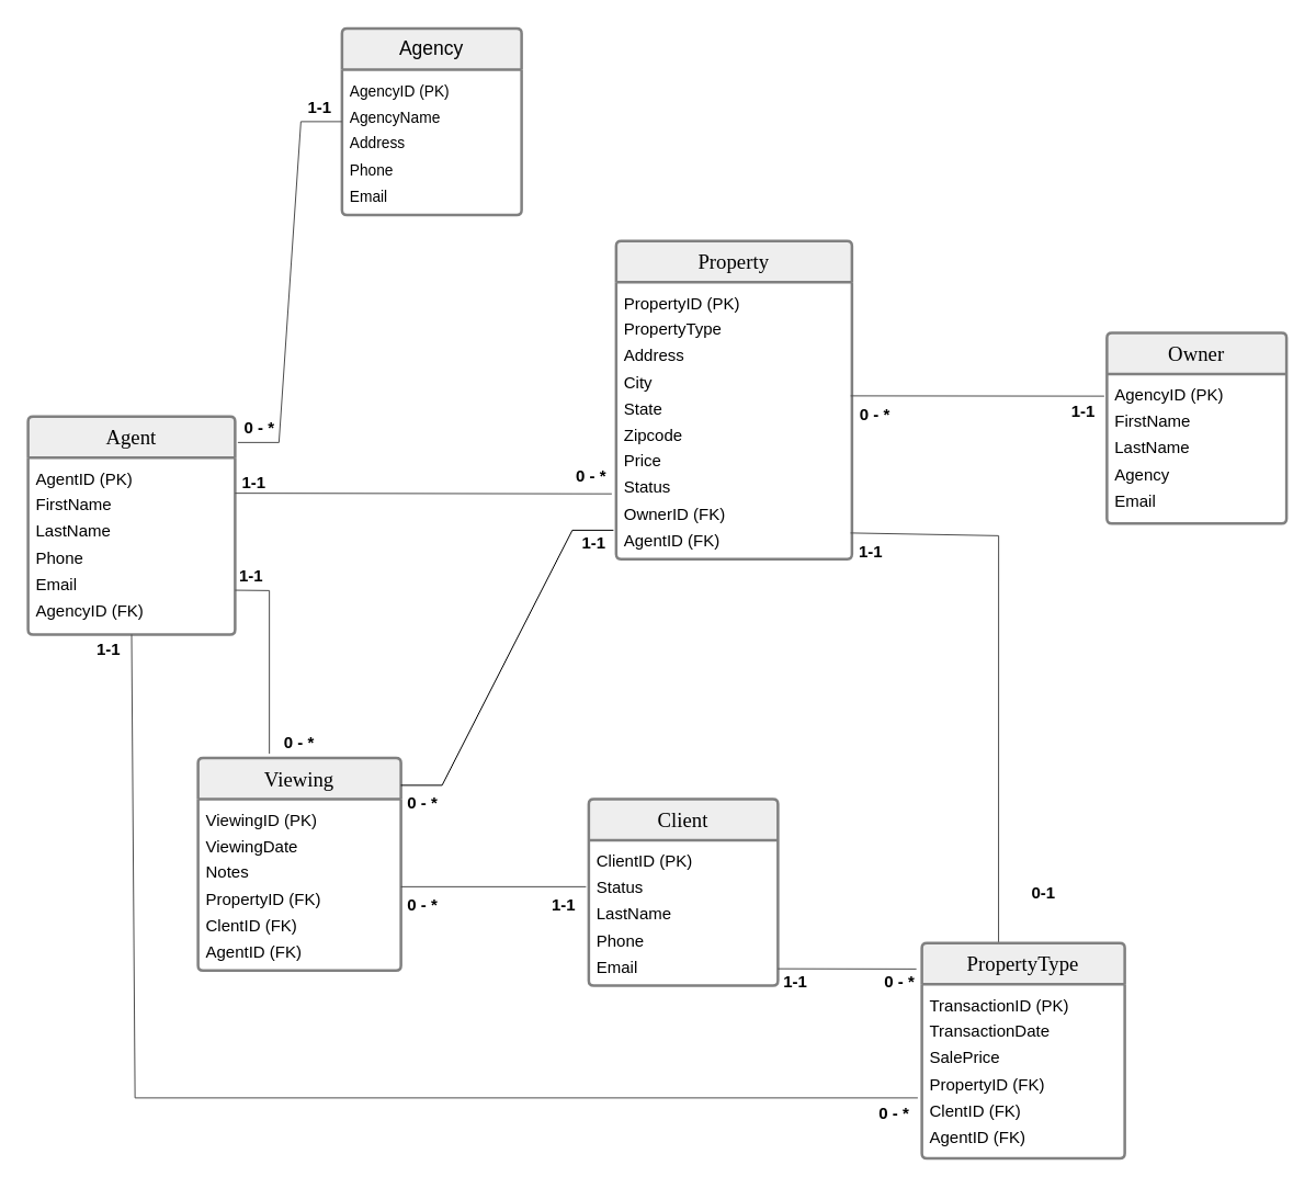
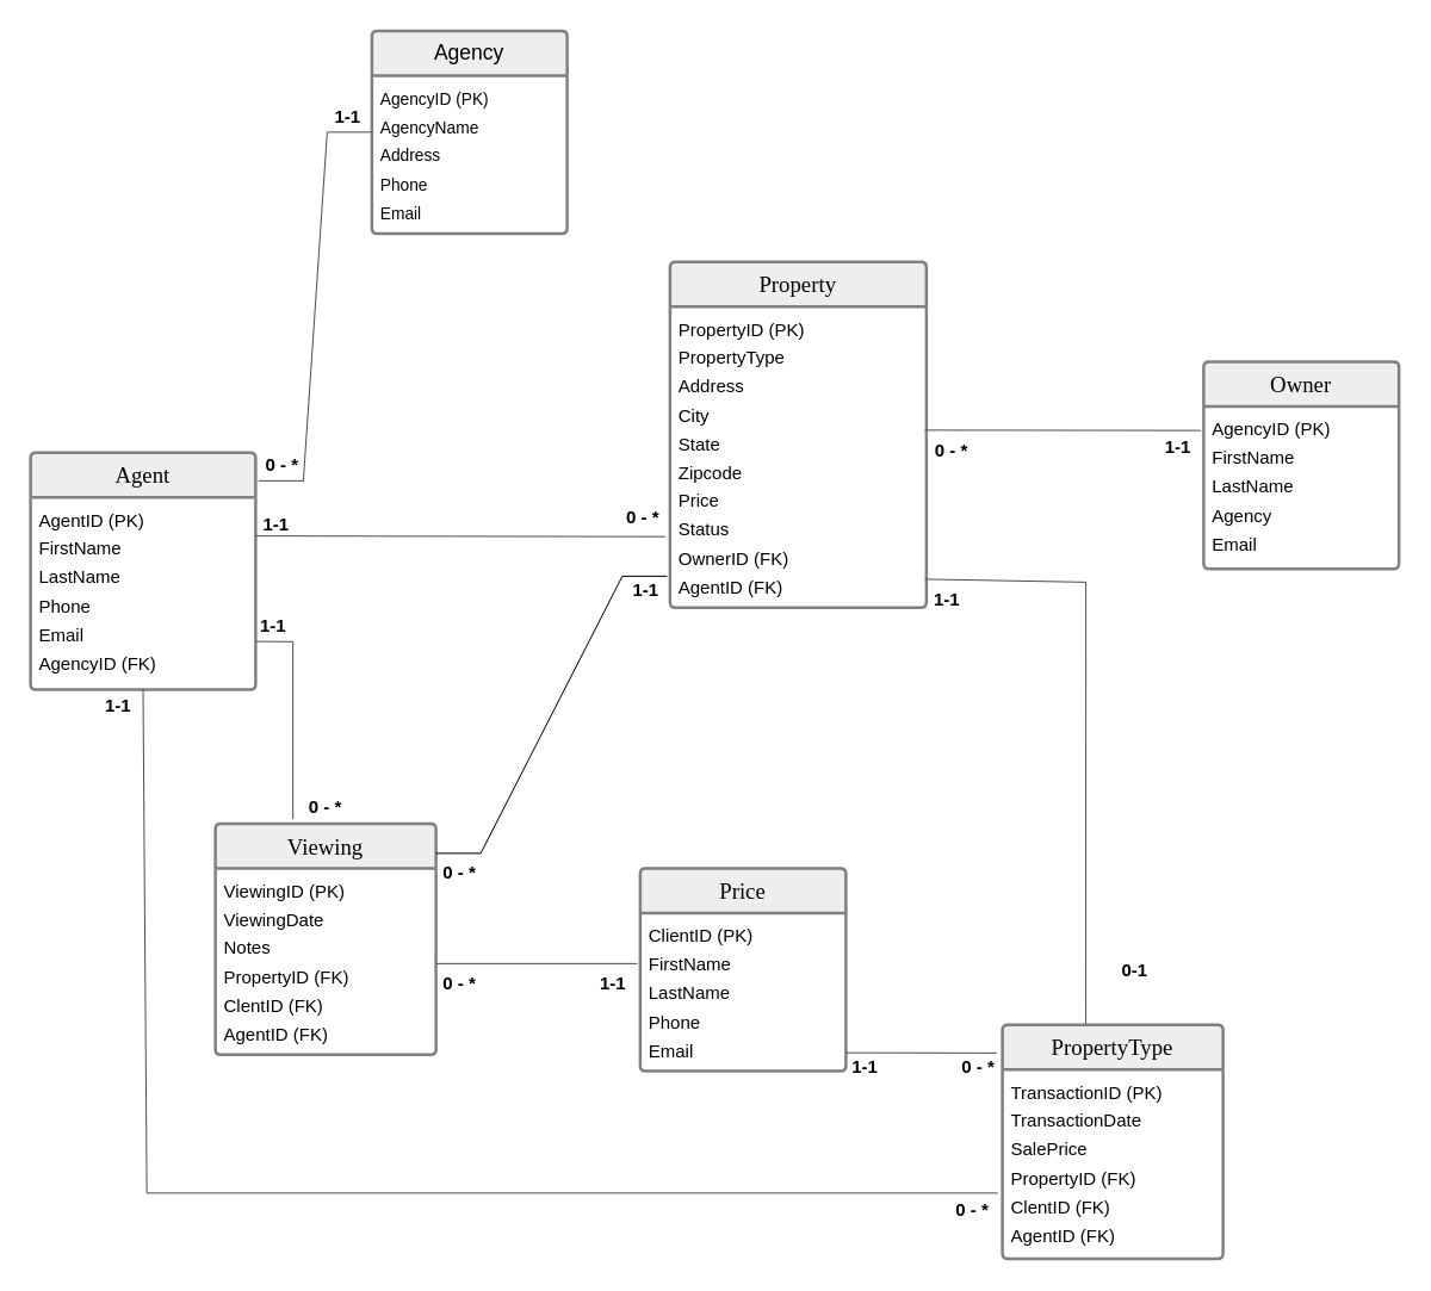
- <mxCell id="14" value="&lt;font face=&quot;Comic Sans MS&quot; style=&quot;font-size: 15px;&quot;&gt;Client&lt;/font&gt;" style="swimlane;childLayout=stackLayout;horizontal=1;startSize=30;horizontalStack=0;rounded=1;fontSize=14;fontStyle=0;strokeWidth=2;resizeParent=0;resizeLast=1;shadow=0;dashed=0;align=center;arcSize=4;whiteSpace=wrap;html=1;fillColor=#eeeeee;strokeColor=#808080;" parent="1" vertex="1"><mxGeometry x="429" y="582" width="138" height="136" as="geometry" /></mxCell>
+ <mxCell id="14" value="&lt;font face=&quot;Comic Sans MS&quot; style=&quot;font-size: 15px;&quot;&gt;Price&lt;/font&gt;" style="swimlane;childLayout=stackLayout;horizontal=1;startSize=30;horizontalStack=0;rounded=1;fontSize=14;fontStyle=0;strokeWidth=2;resizeParent=0;resizeLast=1;shadow=0;dashed=0;align=center;arcSize=4;whiteSpace=wrap;html=1;fillColor=#eeeeee;strokeColor=#808080;" parent="1" vertex="1"><mxGeometry x="429" y="582" width="138" height="136" as="geometry" /></mxCell>
- <mxCell id="15" value="&lt;div style=&quot;line-height: 160%;&quot;&gt;&lt;font&gt;ClientID (PK)&lt;/font&gt;&lt;div&gt;&lt;font&gt;Status&lt;/font&gt;&lt;/div&gt;&lt;div&gt;&lt;font&gt;LastName&lt;/font&gt;&lt;/div&gt;&lt;div&gt;&lt;font&gt;Phone&lt;/font&gt;&lt;/div&gt;&lt;div&gt;&lt;font&gt;Email&lt;/font&gt;&lt;/div&gt;&lt;/div&gt;" style="align=left;strokeColor=none;fillColor=none;spacingLeft=4;spacingRight=4;fontSize=12;verticalAlign=top;resizable=0;rotatable=0;part=1;html=1;whiteSpace=wrap;" parent="14" vertex="1"><mxGeometry y="30" width="138" height="106" as="geometry" /></mxCell>
+ <mxCell id="15" value="&lt;div style=&quot;line-height: 160%;&quot;&gt;&lt;font&gt;ClientID (PK)&lt;/font&gt;&lt;div&gt;&lt;font&gt;FirstName&lt;/font&gt;&lt;/div&gt;&lt;div&gt;&lt;font&gt;LastName&lt;/font&gt;&lt;/div&gt;&lt;div&gt;&lt;font&gt;Phone&lt;/font&gt;&lt;/div&gt;&lt;div&gt;&lt;font&gt;Email&lt;/font&gt;&lt;/div&gt;&lt;/div&gt;" style="align=left;strokeColor=none;fillColor=none;spacingLeft=4;spacingRight=4;fontSize=12;verticalAlign=top;resizable=0;rotatable=0;part=1;html=1;whiteSpace=wrap;" parent="14" vertex="1"><mxGeometry y="30" width="138" height="106" as="geometry" /></mxCell>
